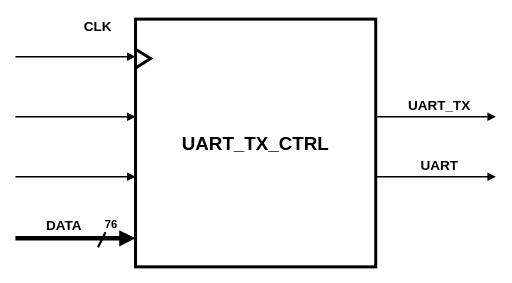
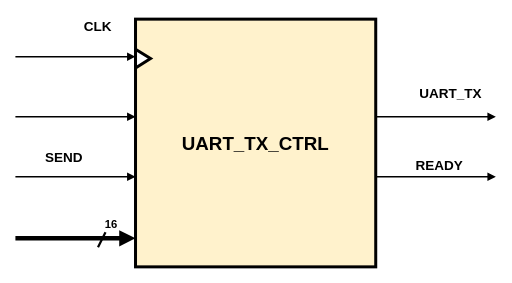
- <mxCell id="13" value="&lt;font size=&quot;1&quot; style=&quot;&quot;&gt;&lt;b style=&quot;font-size: 18px;&quot;&gt;UART_TX&lt;/b&gt;&lt;/font&gt;" style="text;html=1;strokeColor=none;fillColor=none;align=center;verticalAlign=middle;whiteSpace=wrap;rounded=0;fontSize=16;" parent="1" vertex="1"><mxGeometry x="550" y="125" width="70" height="30" as="geometry" /></mxCell>
+ <mxCell id="13" value="&lt;font size=&quot;1&quot; style=&quot;&quot;&gt;&lt;b style=&quot;font-size: 18px;&quot;&gt;UART_TX&lt;/b&gt;&lt;/font&gt;" style="text;html=1;strokeColor=none;fillColor=none;align=center;verticalAlign=middle;whiteSpace=wrap;rounded=0;fontSize=16;" parent="1" vertex="1"><mxGeometry x="565" y="110" width="70" height="30" as="geometry" /></mxCell>
- <mxCell id="2" value="&lt;font size=&quot;1&quot; style=&quot;&quot;&gt;&lt;b style=&quot;font-size: 25px;&quot;&gt;UART_TX_CTRL&lt;/b&gt;&lt;/font&gt;" style="rounded=0;whiteSpace=wrap;html=1;strokeWidth=4;" parent="1" vertex="1"><mxGeometry x="180" y="25" width="320" height="330" as="geometry" /></mxCell>
+ <mxCell id="2" value="&lt;font size=&quot;1&quot; style=&quot;&quot;&gt;&lt;b style=&quot;font-size: 25px;&quot;&gt;UART_TX_CTRL&lt;/b&gt;&lt;/font&gt;" style="rounded=0;whiteSpace=wrap;html=1;strokeWidth=4;fillColor=#fff2cc;" parent="1" vertex="1"><mxGeometry x="180" y="25" width="320" height="330" as="geometry" /></mxCell>
+ <mxCell id="6" value="&lt;font size=&quot;1&quot; style=&quot;&quot;&gt;&lt;b style=&quot;font-size: 18px;&quot;&gt;SEND&lt;/b&gt;&lt;/font&gt;" style="text;html=1;strokeColor=none;fillColor=none;align=center;verticalAlign=middle;whiteSpace=wrap;rounded=0;fontSize=16;" parent="1" vertex="1"><mxGeometry x="50" y="195" width="70" height="30" as="geometry" /></mxCell>
- <mxCell id="15" value="&lt;font size=&quot;1&quot; style=&quot;&quot;&gt;&lt;b style=&quot;font-size: 18px;&quot;&gt;UART&lt;/b&gt;&lt;/font&gt;" style="text;html=1;strokeColor=none;fillColor=none;align=center;verticalAlign=middle;whiteSpace=wrap;rounded=0;fontSize=16;" parent="1" vertex="1"><mxGeometry x="550" y="205" width="70" height="30" as="geometry" /></mxCell>
+ <mxCell id="15" value="&lt;font size=&quot;1&quot; style=&quot;&quot;&gt;&lt;b style=&quot;font-size: 18px;&quot;&gt;READY&lt;/b&gt;&lt;/font&gt;" style="text;html=1;strokeColor=none;fillColor=none;align=center;verticalAlign=middle;whiteSpace=wrap;rounded=0;fontSize=16;" parent="1" vertex="1"><mxGeometry x="550" y="205" width="70" height="30" as="geometry" /></mxCell>
- <mxCell id="10" value="&lt;b style=&quot;&quot;&gt;&lt;sub style=&quot;&quot;&gt;&lt;font style=&quot;font-size: 15px;&quot;&gt;76&lt;/font&gt;&lt;/sub&gt;&lt;/b&gt;" style="text;html=1;strokeColor=none;fillColor=none;align=center;verticalAlign=middle;whiteSpace=wrap;rounded=0;fontSize=16;" parent="1" vertex="1"><mxGeometry x="138" y="285" width="20" height="22" as="geometry" /></mxCell>
+ <mxCell id="10" value="&lt;b style=&quot;&quot;&gt;&lt;sub style=&quot;&quot;&gt;&lt;font style=&quot;font-size: 15px;&quot;&gt;16&lt;/font&gt;&lt;/sub&gt;&lt;/b&gt;" style="text;html=1;strokeColor=none;fillColor=none;align=center;verticalAlign=middle;whiteSpace=wrap;rounded=0;fontSize=16;" parent="1" vertex="1"><mxGeometry x="138" y="285" width="20" height="22" as="geometry" /></mxCell>
- <mxCell id="9" value="&lt;font size=&quot;1&quot; style=&quot;&quot;&gt;&lt;b style=&quot;font-size: 18px;&quot;&gt;DATA&lt;/b&gt;&lt;/font&gt;" style="text;html=1;strokeColor=none;fillColor=none;align=center;verticalAlign=middle;whiteSpace=wrap;rounded=0;fontSize=16;" parent="1" vertex="1"><mxGeometry x="50" y="285" width="70" height="30" as="geometry" /></mxCell>
